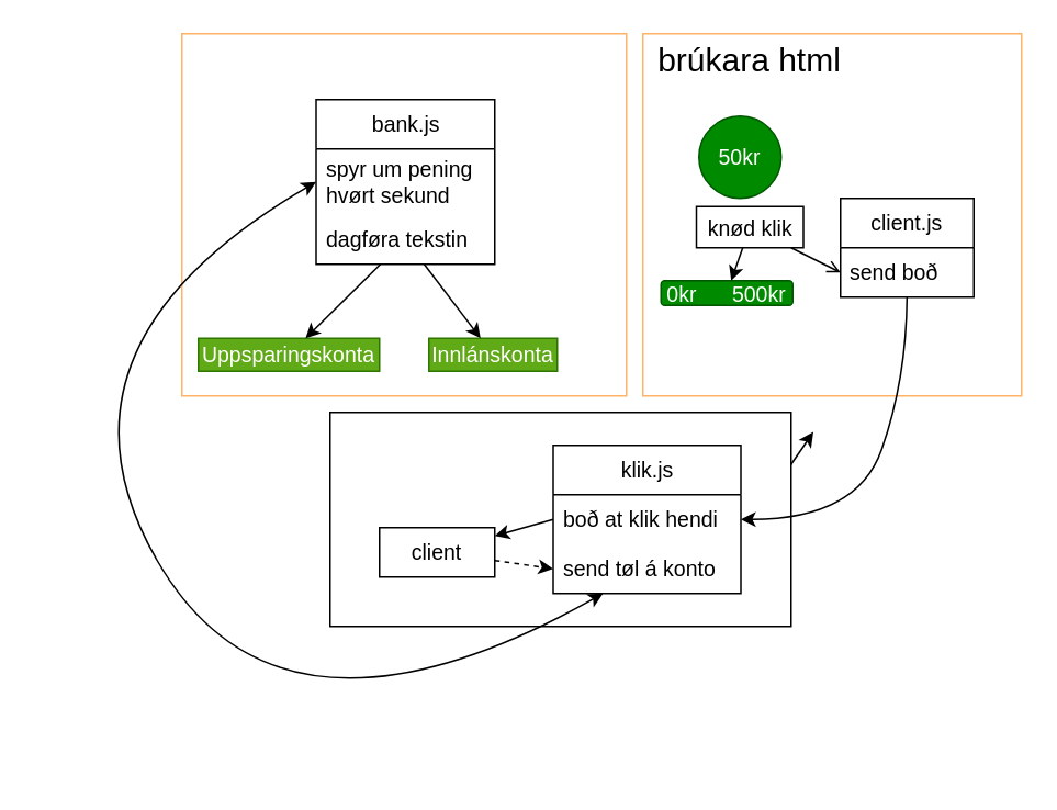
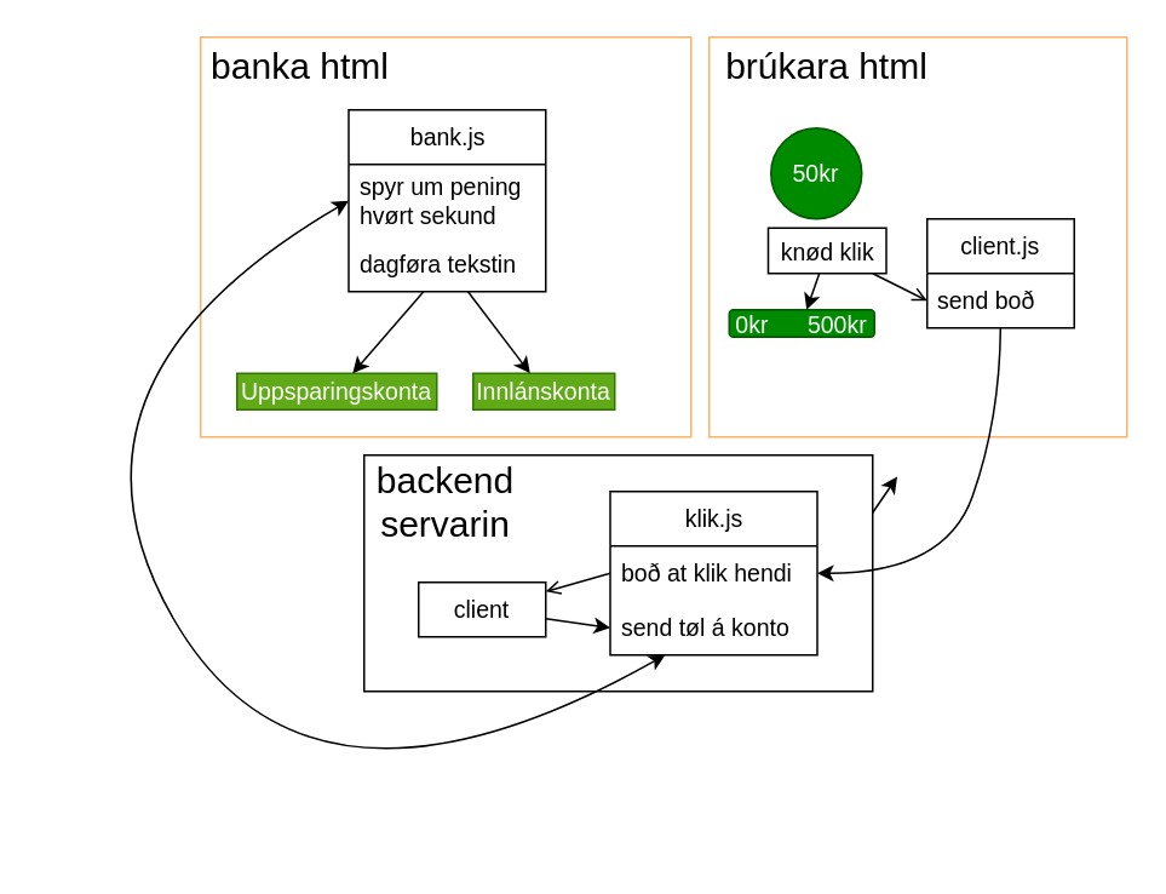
+ <mxCell id="5" value="banka html" style="text;html=1;strokeColor=none;fillColor=none;align=center;verticalAlign=middle;whiteSpace=wrap;rounded=0;fontSize=20;" vertex="1" parent="1"><mxGeometry x="110" y="20" width="110" height="30" as="geometry" /></mxCell>
- <mxCell id="24" value="Uppsparingskonta" style="rounded=0;whiteSpace=wrap;html=1;fontSize=13;fillColor=#60a917;fontColor=#ffffff;strokeColor=#2D7600;" vertex="1" parent="1"><mxGeometry x="120" y="205" width="110" height="20" as="geometry" /></mxCell>
+ <mxCell id="24" value="Uppsparingskonta" style="rounded=0;whiteSpace=wrap;html=1;fontSize=13;fillColor=#60a917;fontColor=#ffffff;strokeColor=#2D7600;" vertex="1" parent="1"><mxGeometry x="130" y="205" width="110" height="20" as="geometry" /></mxCell>
+ <mxCell id="8" value="backend servarin" style="text;html=1;strokeColor=none;fillColor=none;align=center;verticalAlign=middle;whiteSpace=wrap;rounded=0;fontSize=20;" vertex="1" parent="1"><mxGeometry x="200" y="250" width="90" height="50" as="geometry" /></mxCell>
- <mxCell id="22" style="edgeStyle=none;html=1;fontSize=13;exitX=0;exitY=0.5;exitDx=0;exitDy=0;" edge="1" parent="1" source="10" target="29"><mxGeometry relative="1" as="geometry"><mxPoint x="415.42" y="265.04" as="targetPoint" /></mxGeometry></mxCell>
+ <mxCell id="22" style="edgeStyle=none;html=1;fontSize=13;exitX=0;exitY=0.5;exitDx=0;exitDy=0;endArrow=open;" edge="1" parent="1" source="10" target="29"><mxGeometry relative="1" as="geometry"><mxPoint x="415.42" y="265.04" as="targetPoint" /></mxGeometry></mxCell>
- <mxCell id="28" style="edgeStyle=none;html=1;entryX=0;entryY=0.5;entryDx=0;entryDy=0;fontSize=13;startArrow=none;startFill=0;dashed=1;" edge="1" parent="1" source="29" target="11"><mxGeometry relative="1" as="geometry"><mxPoint x="416" y="275" as="sourcePoint" /></mxGeometry></mxCell>
+ <mxCell id="28" style="edgeStyle=none;html=1;entryX=0;entryY=0.5;entryDx=0;entryDy=0;fontSize=13;startArrow=none;startFill=0;" edge="1" parent="1" source="29" target="11"><mxGeometry relative="1" as="geometry"><mxPoint x="416" y="275" as="sourcePoint" /></mxGeometry></mxCell>
